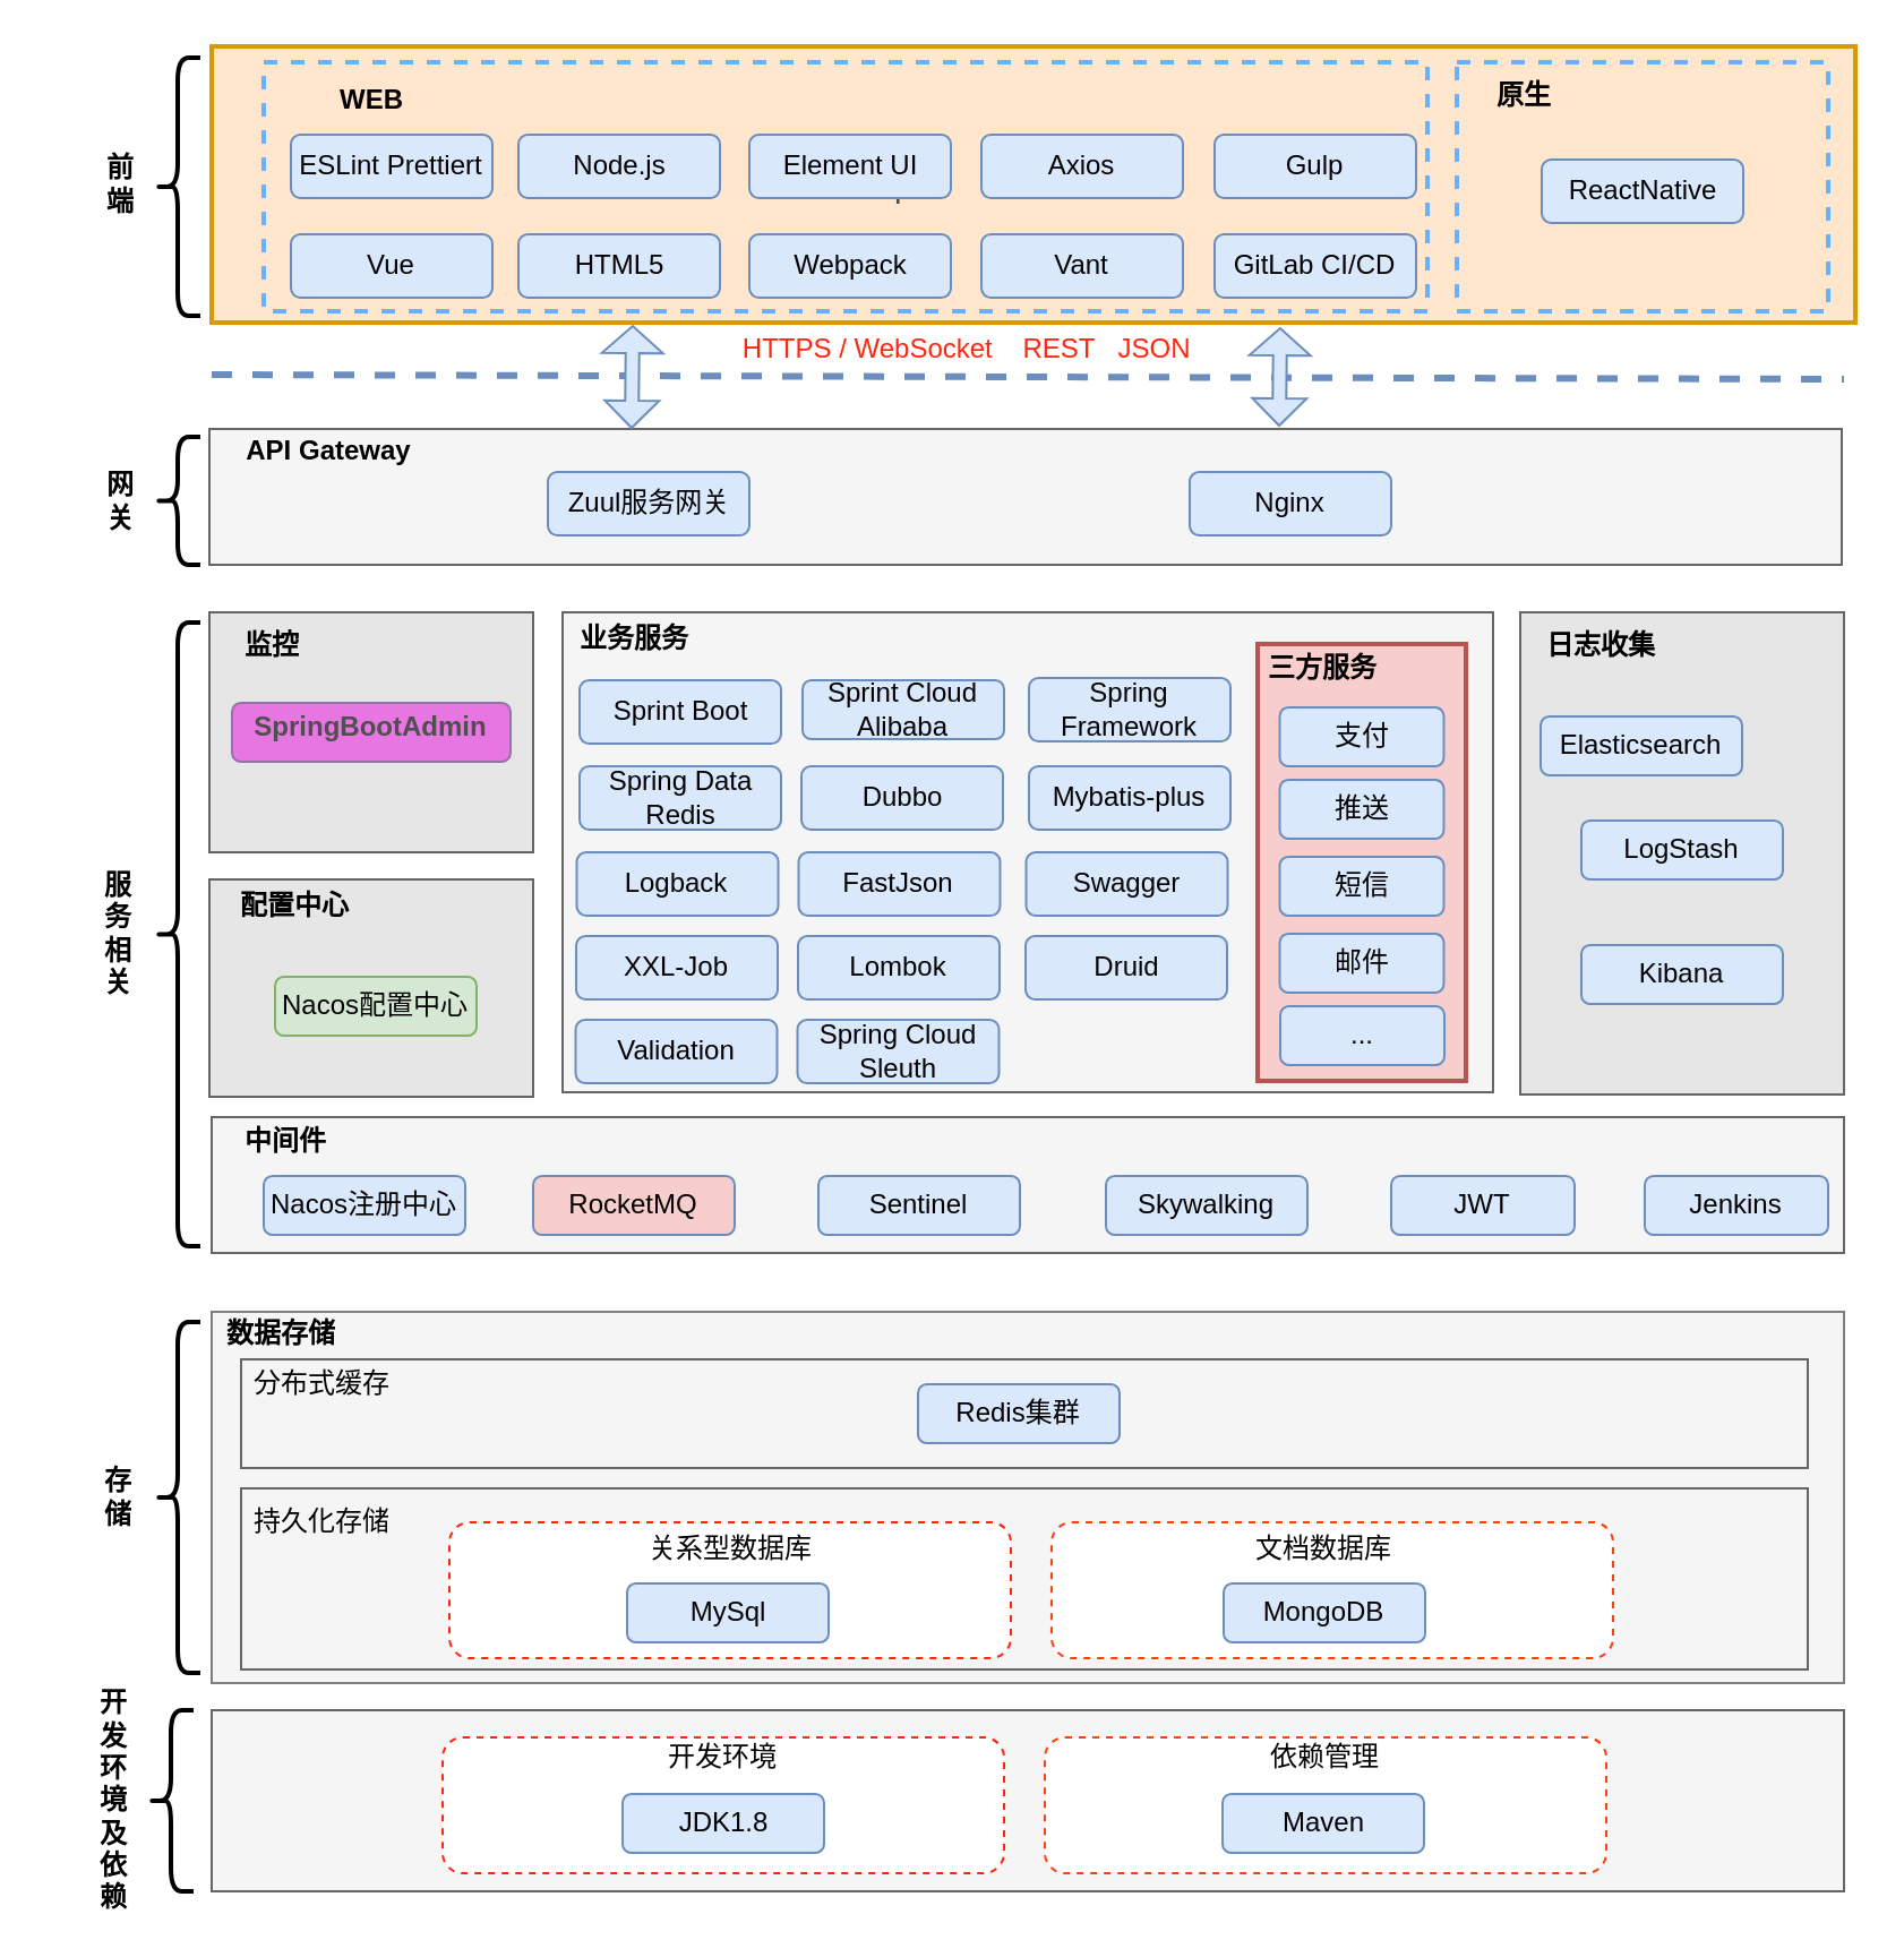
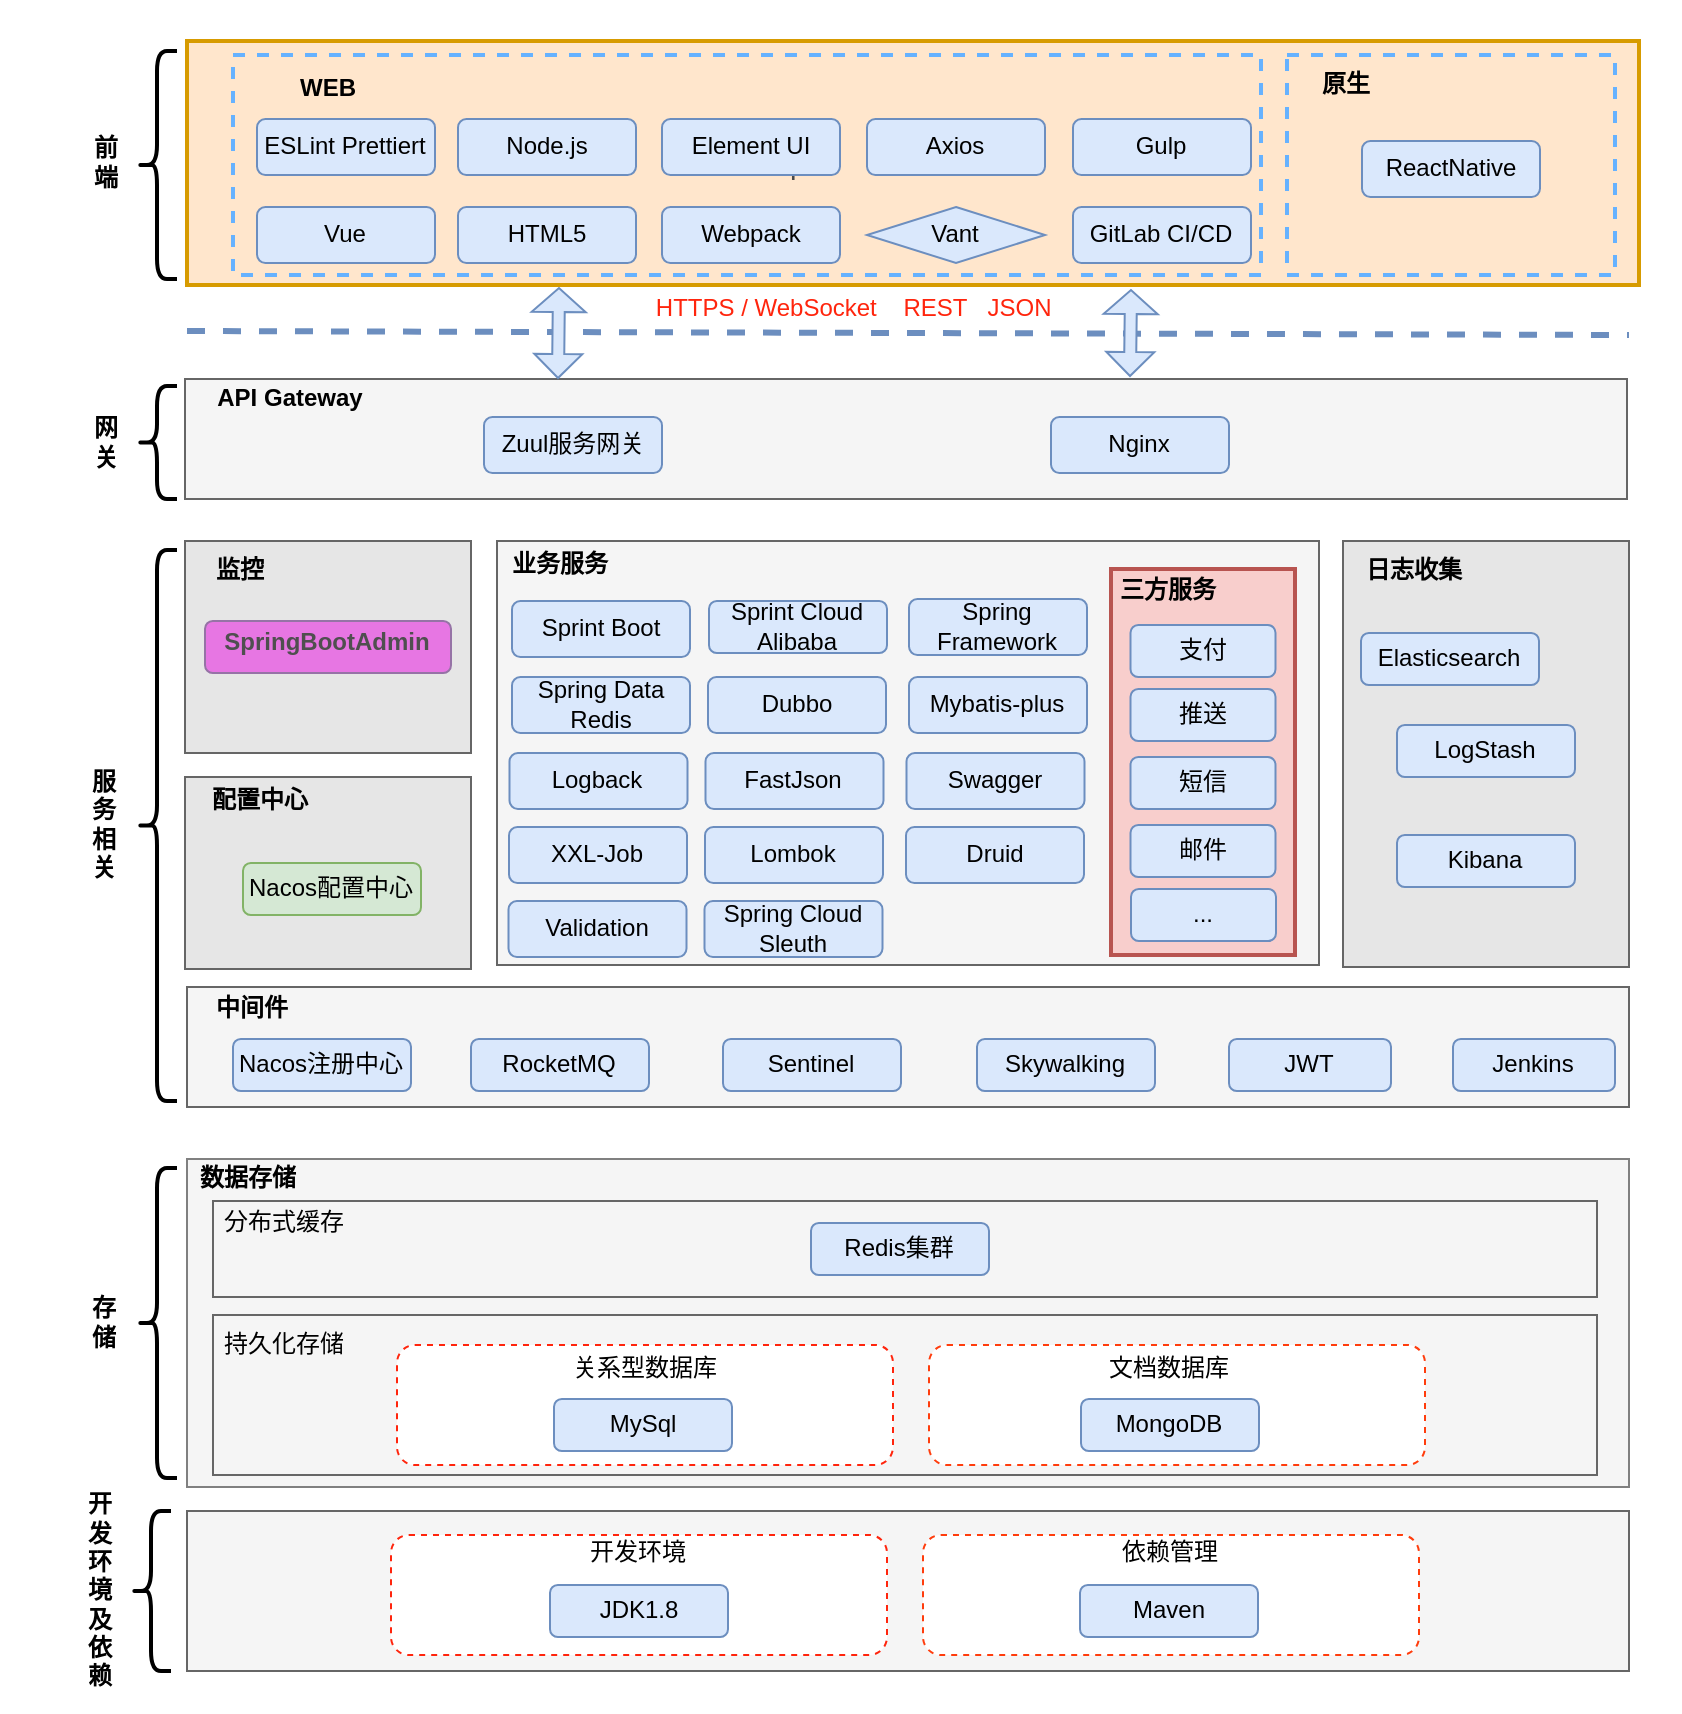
- <mxCell id="79" value="Vant" style="rounded=1;whiteSpace=wrap;html=1;strokeColor=#6c8ebf;fillColor=#dae8fc;fontFamily=Helvetica;" parent="1" vertex="1"><mxGeometry x="433" y="103" width="89" height="28" as="geometry" /></mxCell>
+ <mxCell id="79" value="Vant" style="rhombus;whiteSpace=wrap;html=1;strokeColor=#6c8ebf;fillColor=#dae8fc;fontFamily=Helvetica;" parent="1" vertex="1"><mxGeometry x="433" y="103" width="89" height="28" as="geometry" /></mxCell>
- <mxCell id="22" value="&lt;p class=&quot;MsoNormal&quot; style=&quot;font-size: 12px;&quot;&gt;&lt;span style=&quot;font-size: 12px;&quot;&gt;&lt;font style=&quot;font-size: 12px;&quot;&gt;RocketMQ&lt;/font&gt;&lt;/span&gt;&lt;/p&gt;" style="rounded=1;whiteSpace=wrap;html=1;strokeColor=#6c8ebf;fillColor=#f8cecc;fontFamily=Helvetica;fontSize=12;" parent="1" vertex="1"><mxGeometry x="235" y="519" width="89" height="26" as="geometry" /></mxCell>
+ <mxCell id="22" value="&lt;p class=&quot;MsoNormal&quot; style=&quot;font-size: 12px;&quot;&gt;&lt;span style=&quot;font-size: 12px;&quot;&gt;&lt;font style=&quot;font-size: 12px;&quot;&gt;RocketMQ&lt;/font&gt;&lt;/span&gt;&lt;/p&gt;" style="rounded=1;whiteSpace=wrap;html=1;strokeColor=#6c8ebf;fillColor=#dae8fc;fontFamily=Helvetica;fontSize=12;" parent="1" vertex="1"><mxGeometry x="235" y="519" width="89" height="26" as="geometry" /></mxCell>
